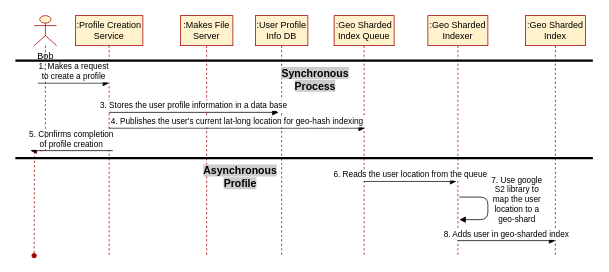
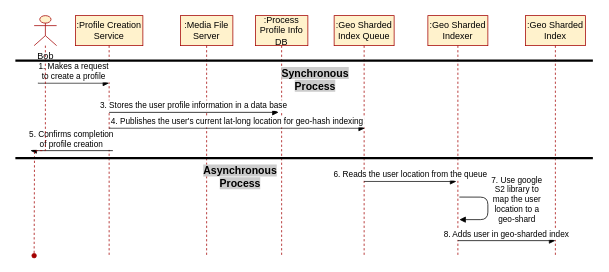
- <mxCell id="4" value=":Makes File Server" style="shape=umlLifeline;perimeter=lifelinePerimeter;container=1;collapsible=0;recursiveResize=0;rounded=0;shadow=0;strokeWidth=1;whiteSpace=wrap;fillColor=#fff2cc;strokeColor=#A30000;" parent="1" vertex="1"><mxGeometry x="240" y="20" width="70" height="320" as="geometry" /></mxCell>
+ <mxCell id="4" value=":Media File Server" style="shape=umlLifeline;perimeter=lifelinePerimeter;container=1;collapsible=0;recursiveResize=0;rounded=0;shadow=0;strokeWidth=1;whiteSpace=wrap;fillColor=#fff2cc;strokeColor=#A30000;" parent="1" vertex="1"><mxGeometry x="240" y="20" width="70" height="320" as="geometry" /></mxCell>
- <mxCell id="6" value=":User Profile Info DB" style="shape=umlLifeline;perimeter=lifelinePerimeter;container=1;collapsible=0;recursiveResize=0;rounded=0;shadow=0;strokeWidth=1;whiteSpace=wrap;fillColor=#fff2cc;strokeColor=#A30000;" vertex="1" parent="1"><mxGeometry x="340" y="20" width="70" height="320" as="geometry" /></mxCell>
+ <mxCell id="6" value=":Process Profile Info DB" style="shape=umlLifeline;perimeter=lifelinePerimeter;container=1;collapsible=0;recursiveResize=0;rounded=0;shadow=0;strokeWidth=1;whiteSpace=wrap;fillColor=#fff2cc;strokeColor=#A30000;" vertex="1" parent="1"><mxGeometry x="340" y="20" width="70" height="320" as="geometry" /></mxCell>
- <mxCell id="20" value="&lt;font style=&quot;font-size: 14px&quot;&gt;&lt;b&gt;&lt;span style=&quot;background-color: rgb(204 , 204 , 204)&quot;&gt;Asynchronous Profile&lt;/span&gt;&lt;/b&gt;&lt;/font&gt;" style="text;html=1;strokeColor=none;fillColor=none;align=center;verticalAlign=middle;whiteSpace=wrap;rounded=0;" vertex="1" parent="1"><mxGeometry x="290" y="220" width="60" height="30" as="geometry" /></mxCell>
+ <mxCell id="20" value="&lt;font style=&quot;font-size: 14px&quot;&gt;&lt;b&gt;&lt;span style=&quot;background-color: rgb(204 , 204 , 204)&quot;&gt;Asynchronous Process&lt;/span&gt;&lt;/b&gt;&lt;/font&gt;" style="text;html=1;strokeColor=none;fillColor=none;align=center;verticalAlign=middle;whiteSpace=wrap;rounded=0;" vertex="1" parent="1"><mxGeometry x="290" y="220" width="60" height="30" as="geometry" /></mxCell>
